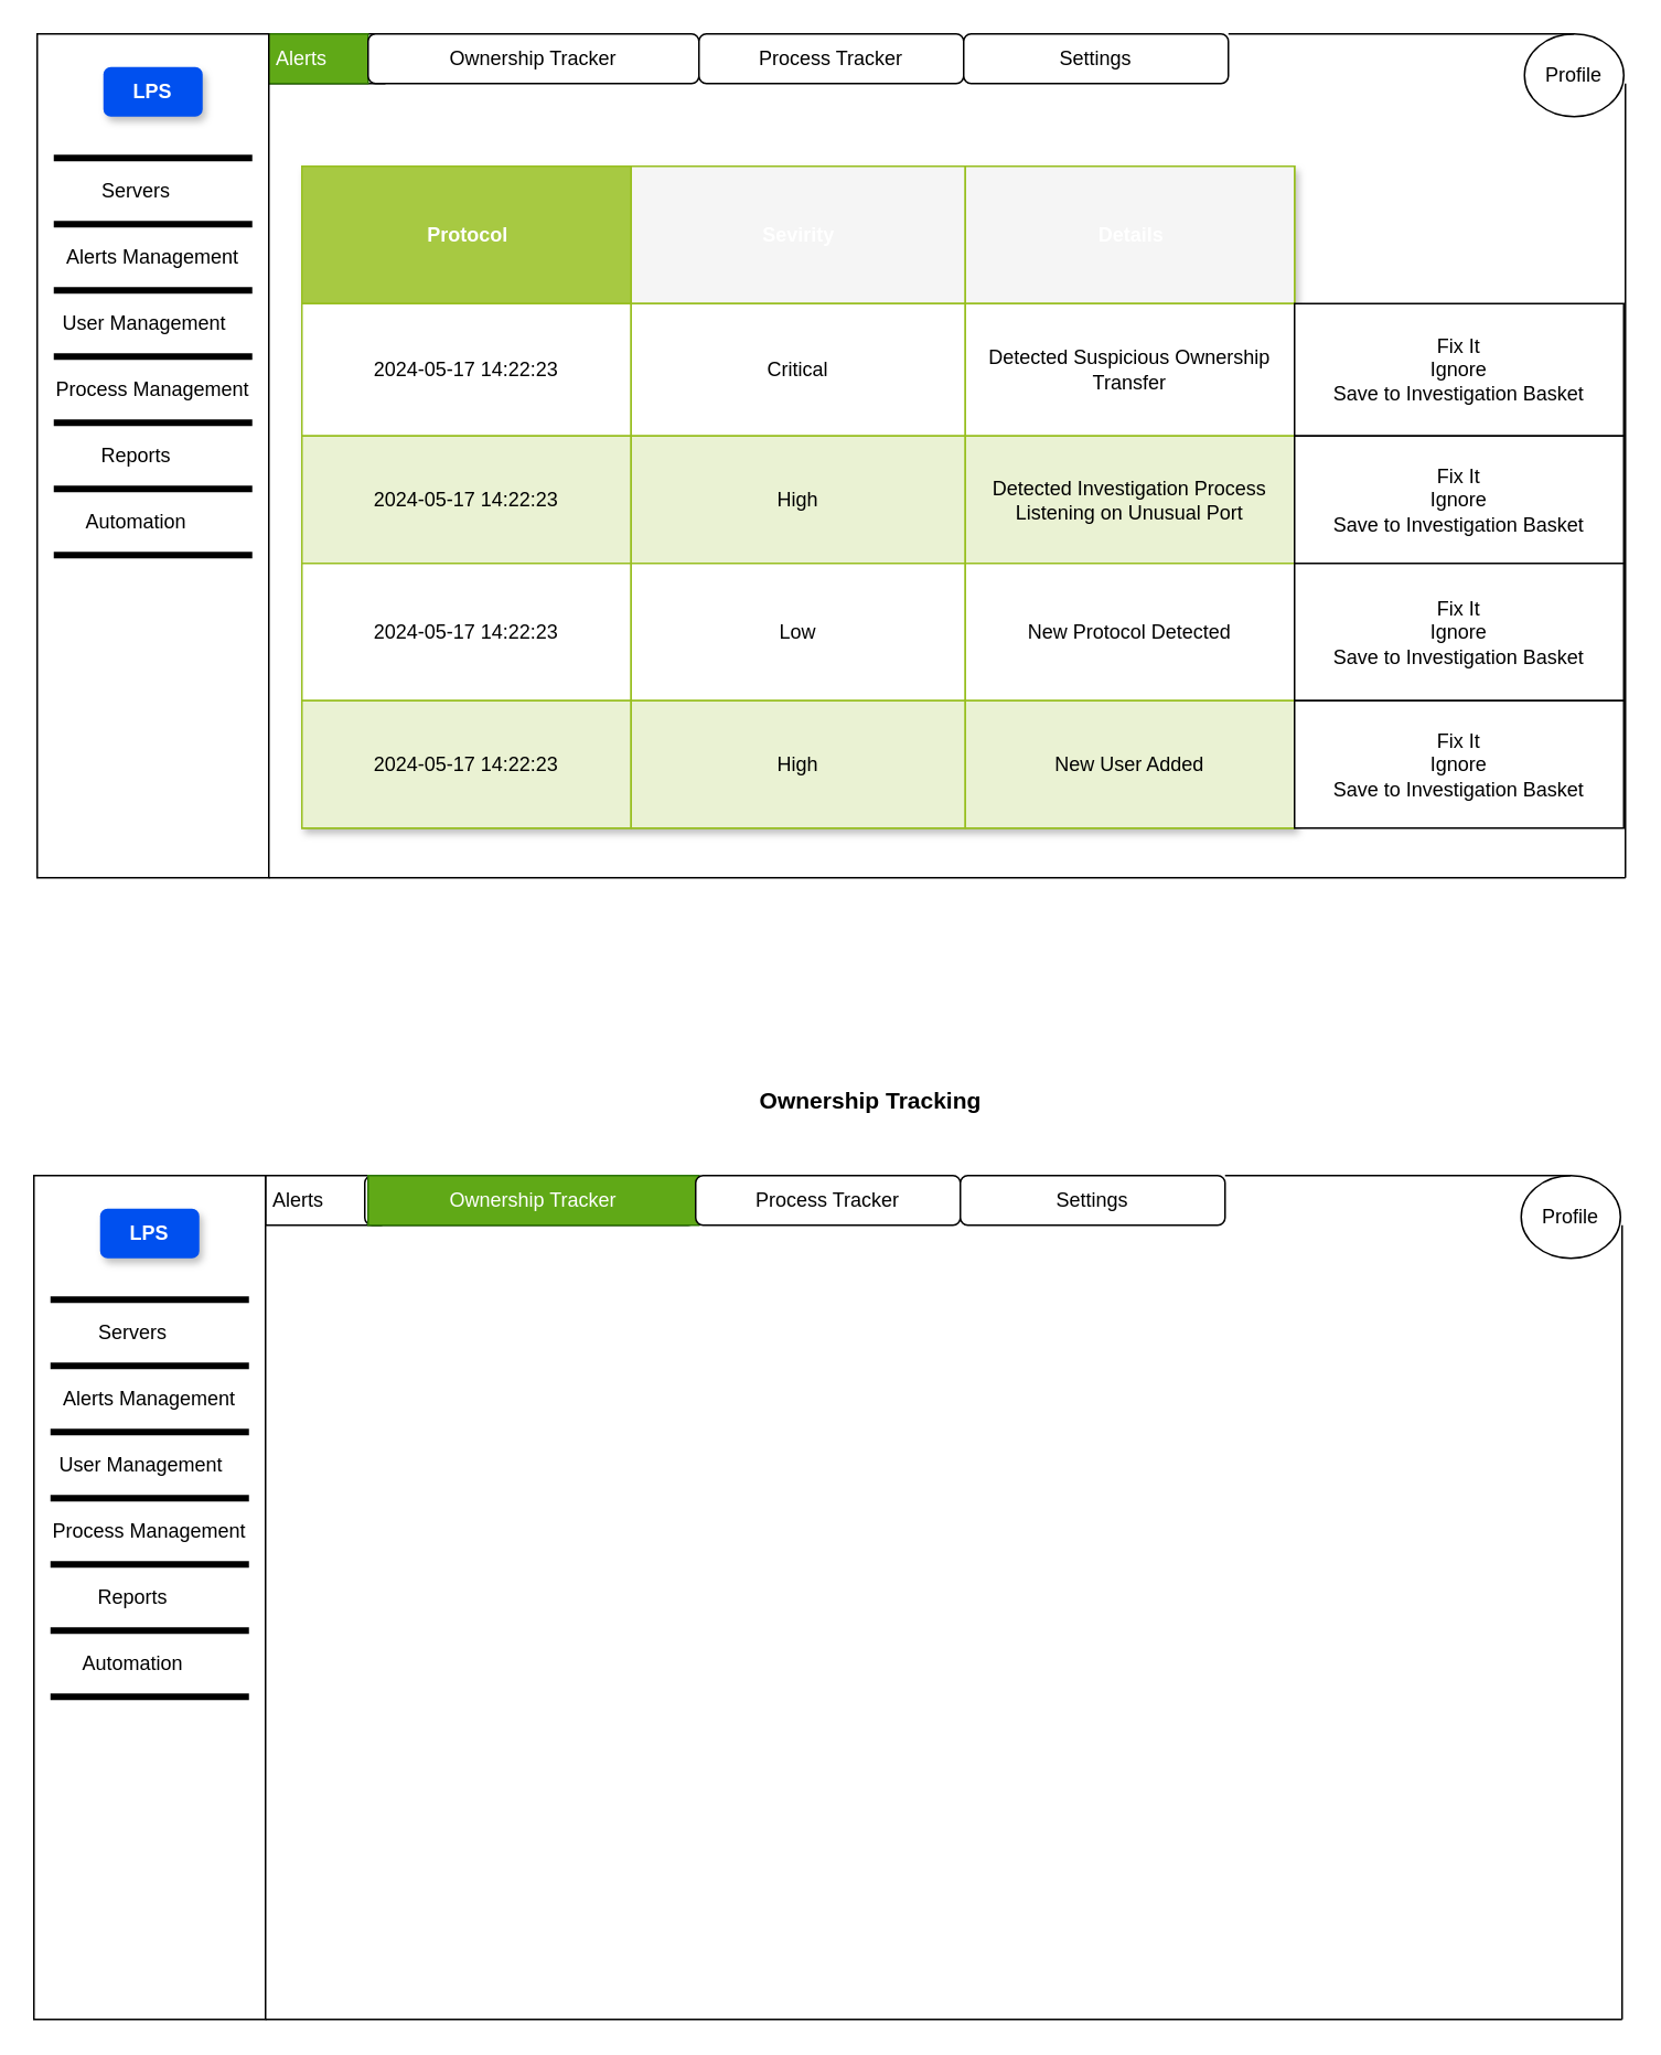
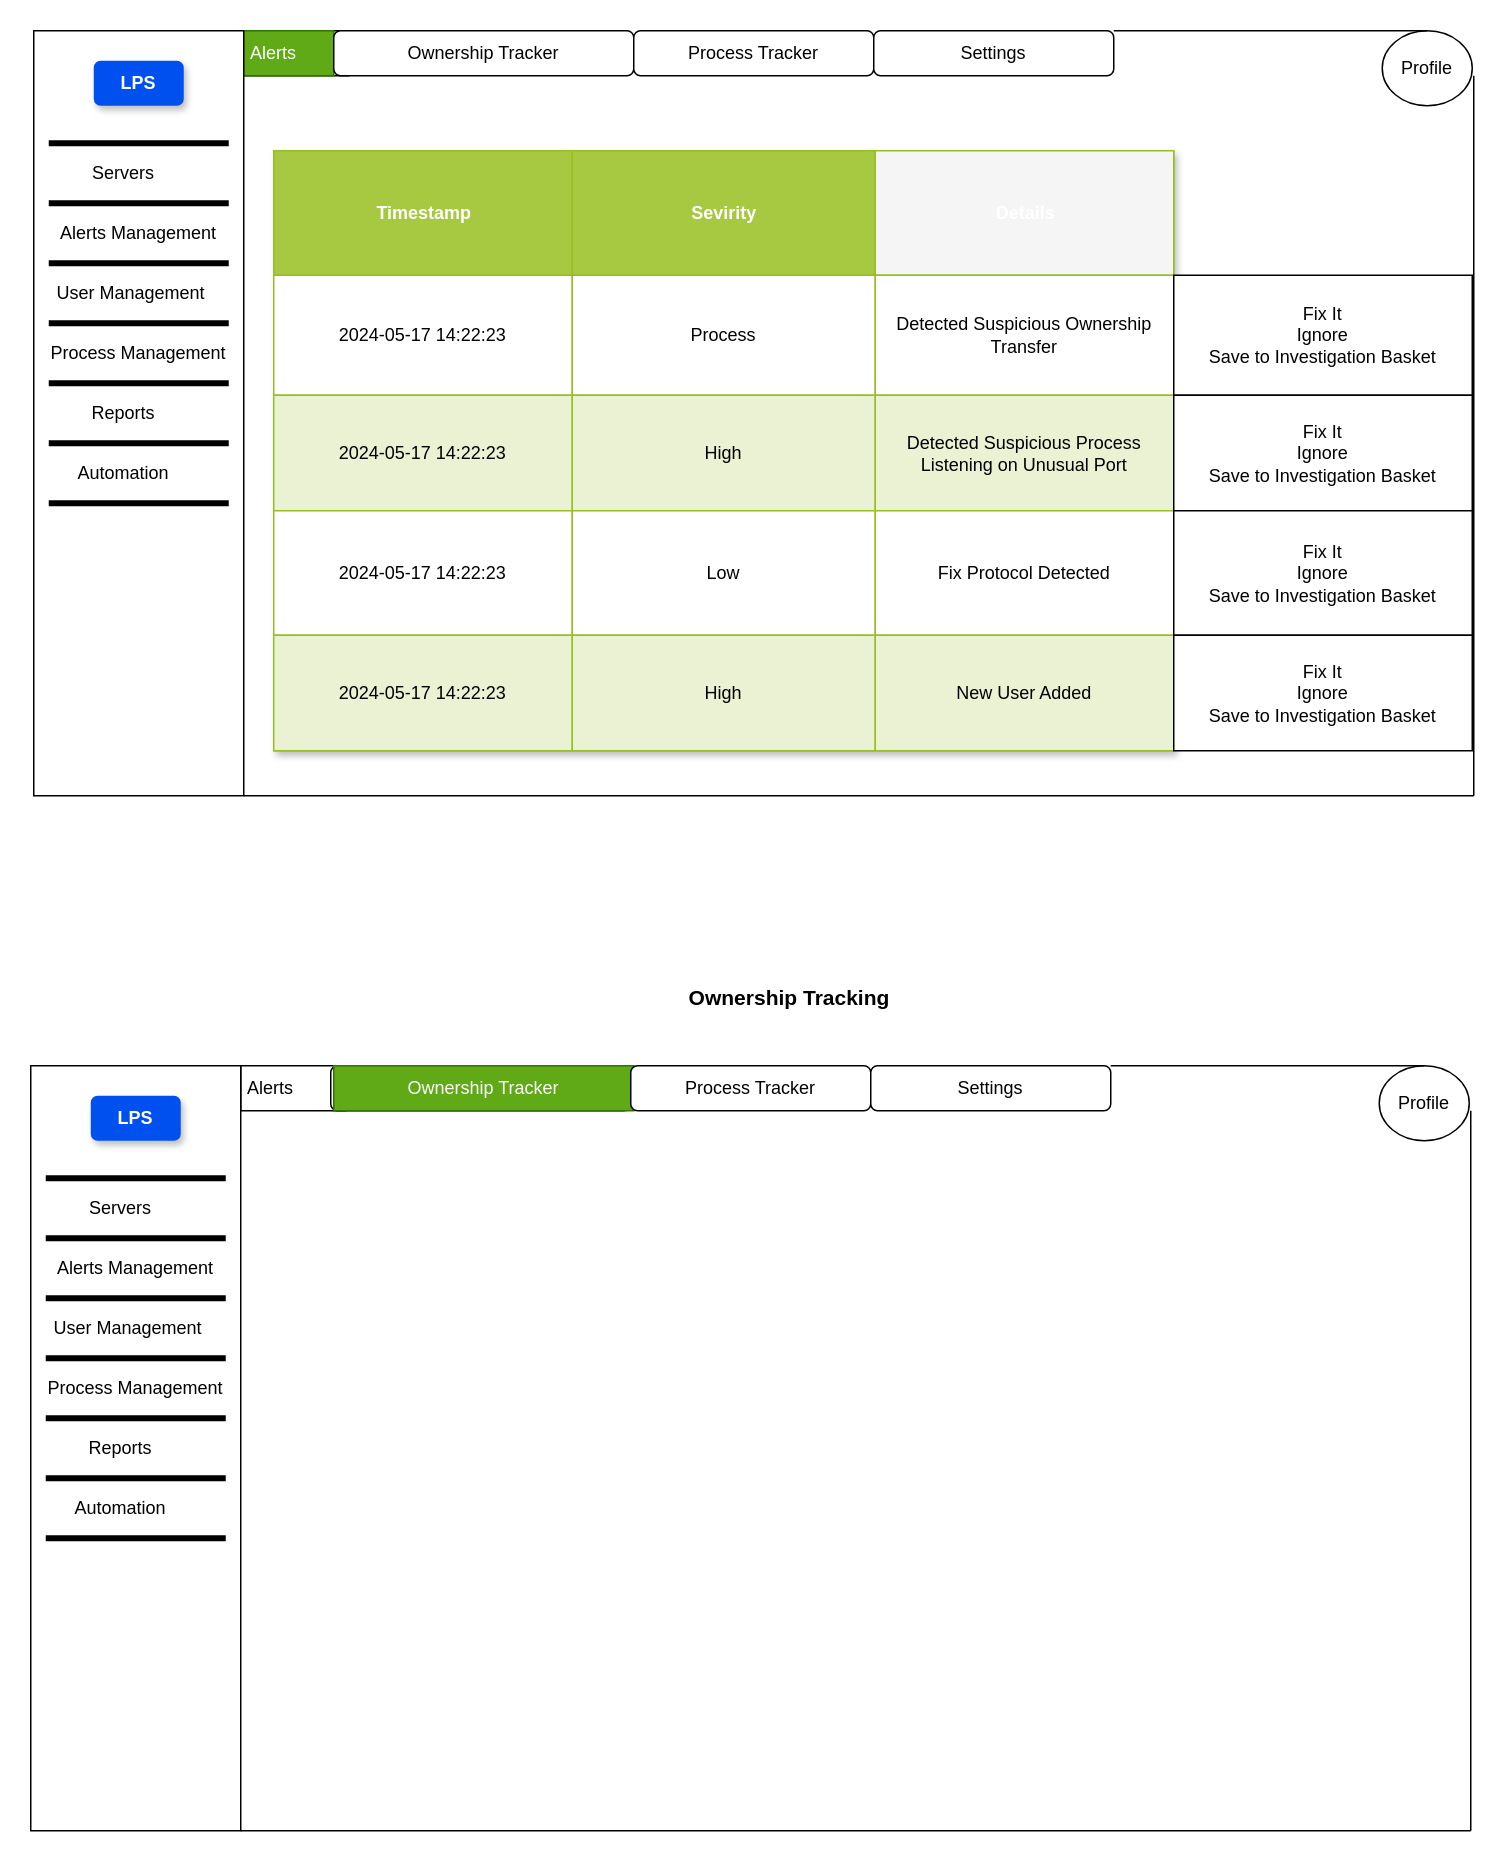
- <mxCell id="31" value="Sevirity" style="connectable=0;recursiveResize=0;strokeColor=inherit;fillColor=#f5f5f5;align=center;fontStyle=1;fontColor=#FFFFFF;html=1;" vertex="1" parent="29"><mxGeometry x="199" width="202" height="83" as="geometry"><mxRectangle width="202" height="83" as="alternateBounds" /></mxGeometry></mxCell>
+ <mxCell id="31" value="Sevirity" style="connectable=0;recursiveResize=0;strokeColor=inherit;fillColor=#A7C942;align=center;fontStyle=1;fontColor=#FFFFFF;html=1;" vertex="1" parent="29"><mxGeometry x="199" width="202" height="83" as="geometry"><mxRectangle width="202" height="83" as="alternateBounds" /></mxGeometry></mxCell>
- <mxCell id="30" value="Protocol" style="connectable=0;recursiveResize=0;strokeColor=inherit;fillColor=#A7C942;align=center;fontStyle=1;fontColor=#FFFFFF;html=1;" vertex="1" parent="29"><mxGeometry width="199" height="83" as="geometry"><mxRectangle width="199" height="83" as="alternateBounds" /></mxGeometry></mxCell>
+ <mxCell id="30" value="Timestamp" style="connectable=0;recursiveResize=0;strokeColor=inherit;fillColor=#A7C942;align=center;fontStyle=1;fontColor=#FFFFFF;html=1;" vertex="1" parent="29"><mxGeometry width="199" height="83" as="geometry"><mxRectangle width="199" height="83" as="alternateBounds" /></mxGeometry></mxCell>
- <mxCell id="35" value="Critical" style="connectable=0;recursiveResize=0;strokeColor=inherit;fillColor=inherit;align=center;whiteSpace=wrap;html=1;" vertex="1" parent="33"><mxGeometry x="199" width="202" height="80" as="geometry"><mxRectangle width="202" height="80" as="alternateBounds" /></mxGeometry></mxCell>
+ <mxCell id="35" value="Process" style="connectable=0;recursiveResize=0;strokeColor=inherit;fillColor=inherit;align=center;whiteSpace=wrap;html=1;" vertex="1" parent="33"><mxGeometry x="199" width="202" height="80" as="geometry"><mxRectangle width="202" height="80" as="alternateBounds" /></mxGeometry></mxCell>
- <mxCell id="40" value="Detected Investigation Process Listening on Unusual Port" style="connectable=0;recursiveResize=0;strokeColor=inherit;fillColor=inherit;whiteSpace=wrap;html=1;" vertex="1" parent="37"><mxGeometry x="401" width="199" height="77" as="geometry"><mxRectangle width="199" height="77" as="alternateBounds" /></mxGeometry></mxCell>
+ <mxCell id="40" value="Detected Suspicious Process Listening on Unusual Port" style="connectable=0;recursiveResize=0;strokeColor=inherit;fillColor=inherit;whiteSpace=wrap;html=1;" vertex="1" parent="37"><mxGeometry x="401" width="199" height="77" as="geometry"><mxRectangle width="199" height="77" as="alternateBounds" /></mxGeometry></mxCell>
- <mxCell id="44" value="New Protocol Detected" style="connectable=0;recursiveResize=0;strokeColor=inherit;fillColor=inherit;fontStyle=0;align=center;whiteSpace=wrap;html=1;" vertex="1" parent="41"><mxGeometry x="401" width="199" height="83" as="geometry"><mxRectangle width="199" height="83" as="alternateBounds" /></mxGeometry></mxCell>
+ <mxCell id="44" value="Fix Protocol Detected" style="connectable=0;recursiveResize=0;strokeColor=inherit;fillColor=inherit;fontStyle=0;align=center;whiteSpace=wrap;html=1;" vertex="1" parent="41"><mxGeometry x="401" width="199" height="83" as="geometry"><mxRectangle width="199" height="83" as="alternateBounds" /></mxGeometry></mxCell>
